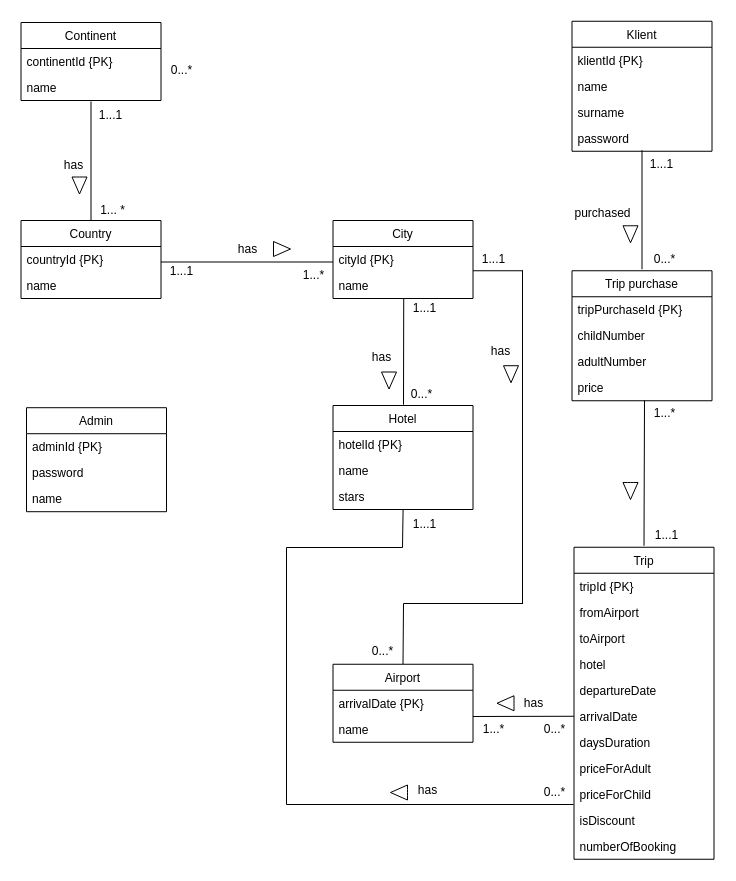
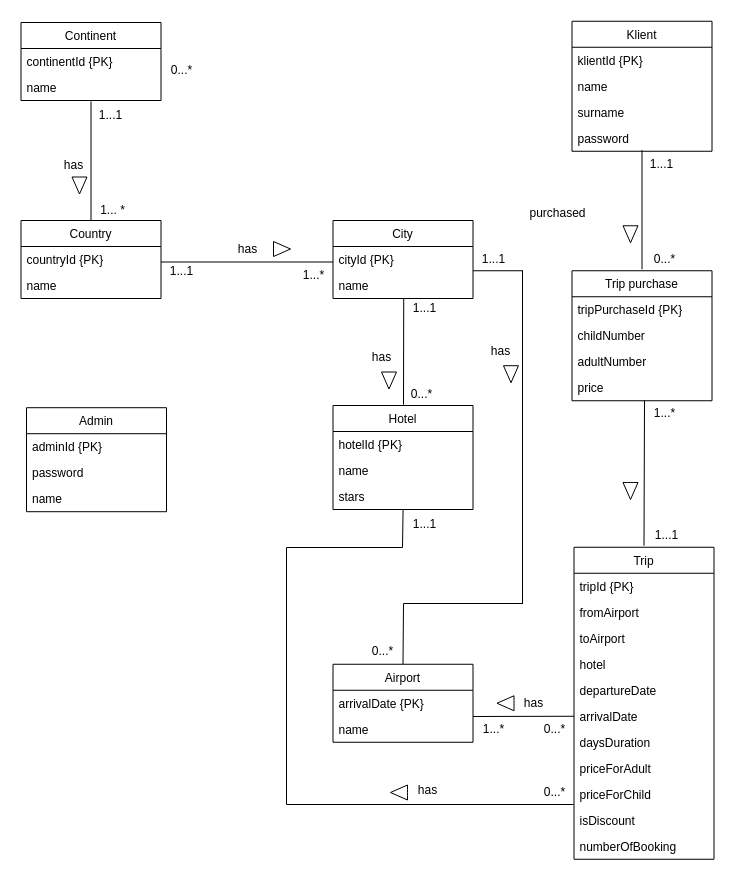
- <mxCell id="41" value="purchased" style="text;html=1;align=center;verticalAlign=middle;resizable=0;points=[];;autosize=1;" parent="1" vertex="1"><mxGeometry x="563" y="200.26" width="77" height="26" as="geometry" /></mxCell>
+ <mxCell id="41" value="purchased" style="text;html=1;align=center;verticalAlign=middle;resizable=0;points=[];;autosize=1;" parent="1" vertex="1"><mxGeometry x="518" y="200.26" width="77" height="26" as="geometry" /></mxCell>
